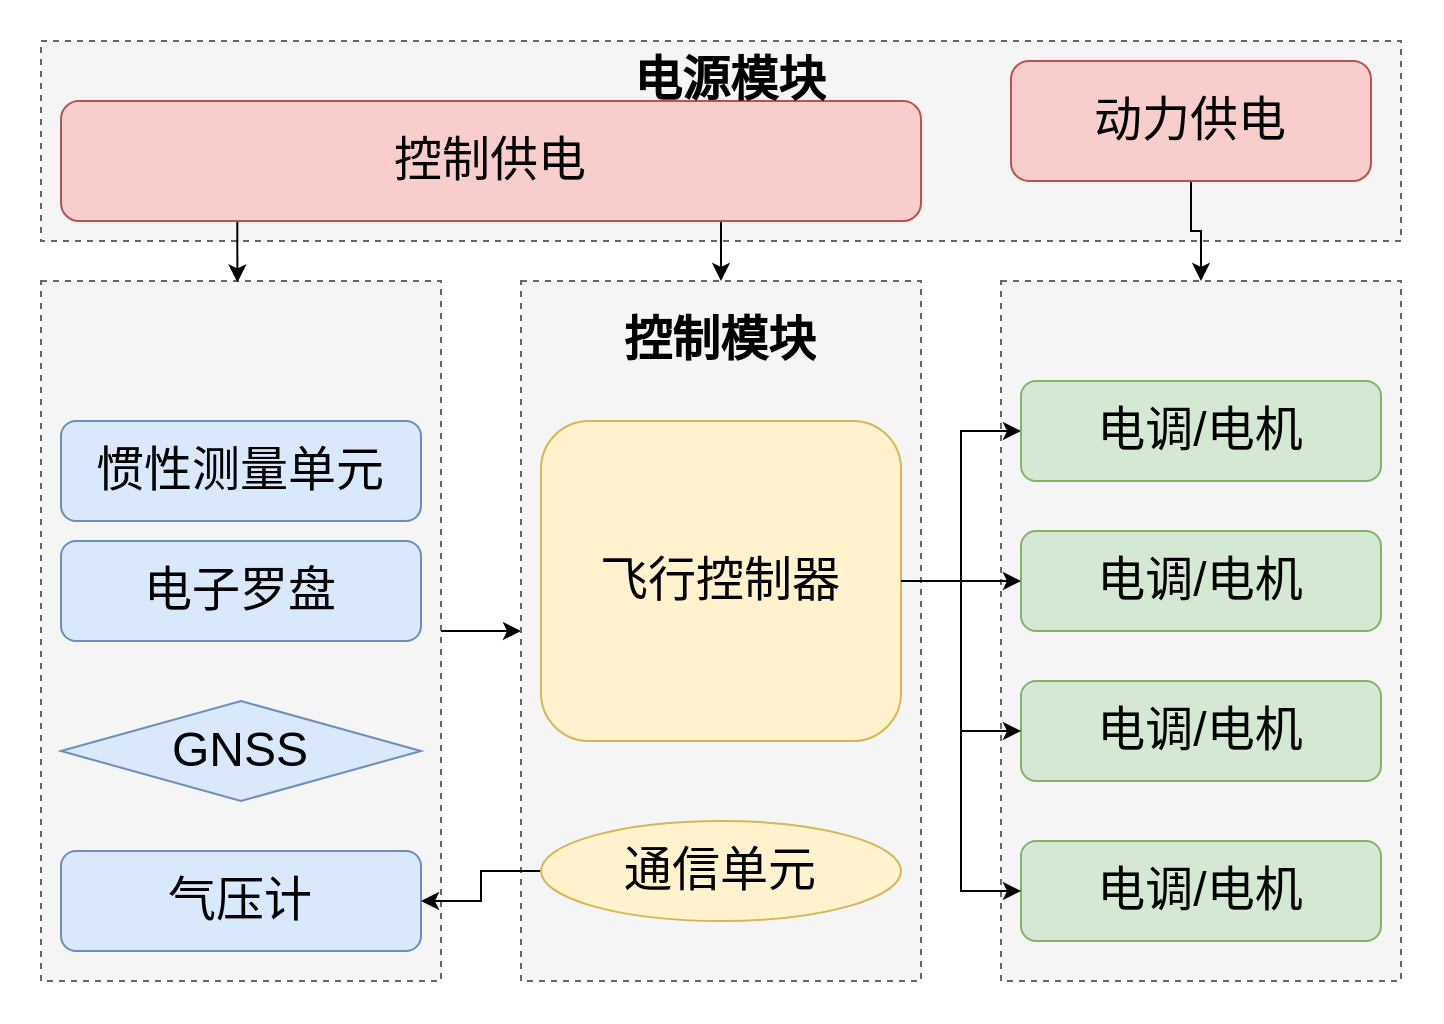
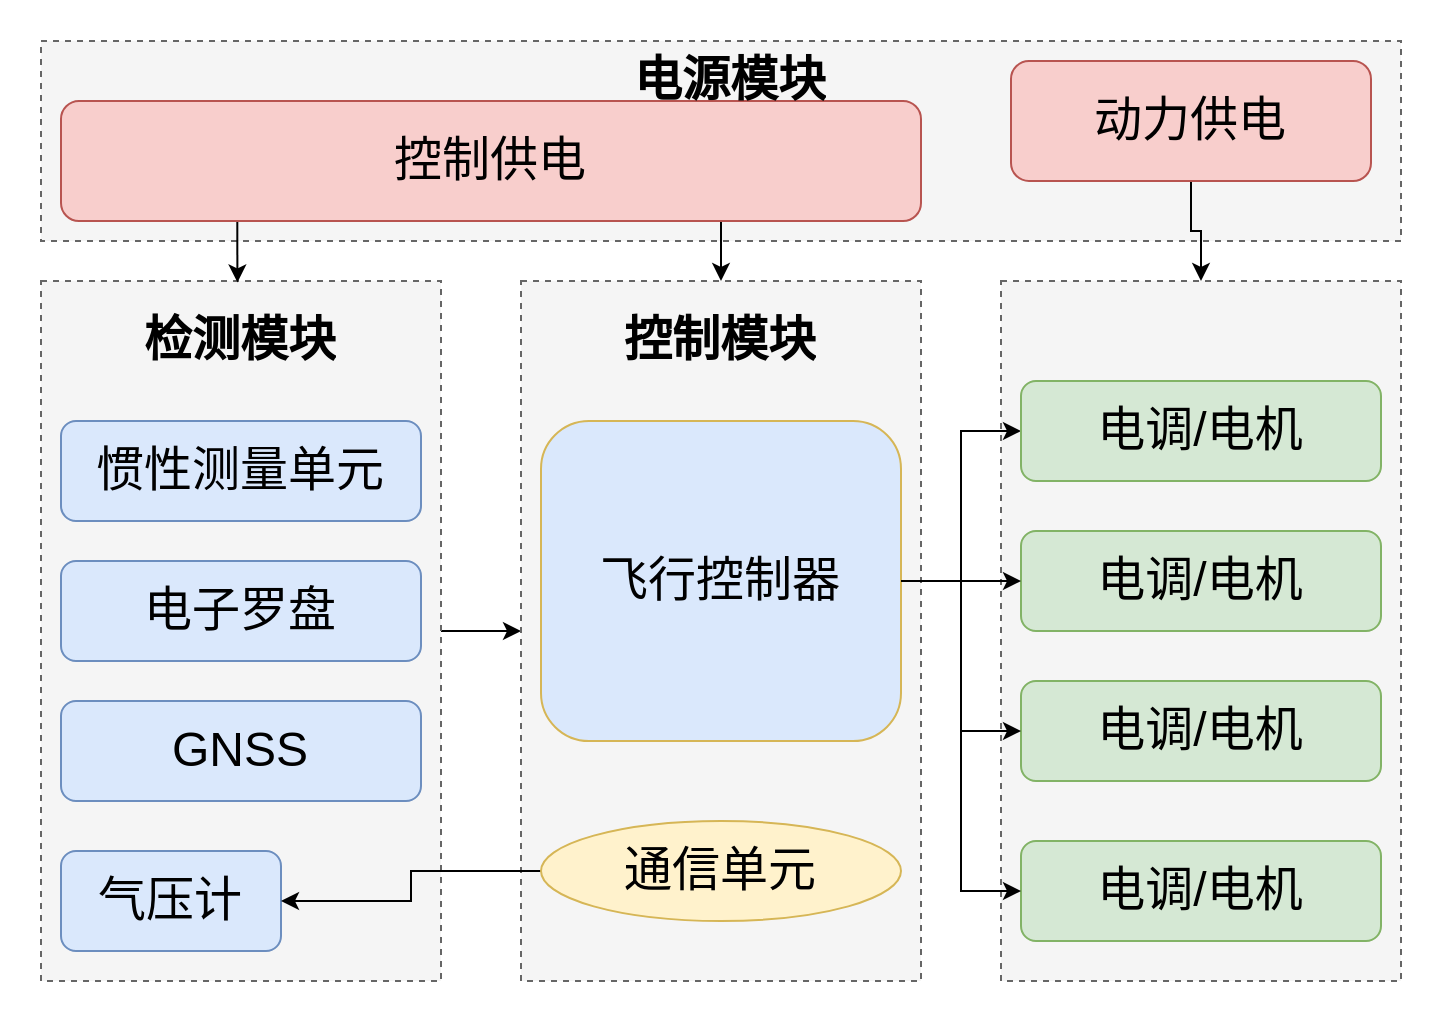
+ <mxCell id="13" value="&lt;h1 align=&quot;center&quot;&gt;检测模块&lt;/h1&gt;" style="text;html=1;strokeColor=none;fillColor=none;spacing=5;spacingTop=-20;whiteSpace=wrap;overflow=hidden;rounded=0;shadow=0;glass=0;sketch=0;align=center;" vertex="1" parent="1"><mxGeometry x="25" y="150" width="190" height="50" as="geometry" /></mxCell>
- <mxCell id="19" value="&lt;font style=&quot;font-size: 24px&quot;&gt;飞行控制器&lt;/font&gt;" style="rounded=1;whiteSpace=wrap;html=1;fillColor=#fff2cc;strokeColor=#d6b656;glass=0;sketch=0;shadow=0;" vertex="1" parent="1"><mxGeometry x="270" y="210" width="180" height="160" as="geometry" /></mxCell>
+ <mxCell id="19" value="&lt;font style=&quot;font-size: 24px&quot;&gt;飞行控制器&lt;/font&gt;" style="rounded=1;whiteSpace=wrap;html=1;fillColor=#dae8fc;strokeColor=#d6b656;glass=0;sketch=0;shadow=0;" vertex="1" parent="1"><mxGeometry x="270" y="210" width="180" height="160" as="geometry" /></mxCell>
- <mxCell id="12" value="&lt;font style=&quot;font-size: 24px&quot;&gt;电子罗盘&lt;/font&gt;" style="rounded=1;whiteSpace=wrap;html=1;fillColor=#dae8fc;strokeColor=#6c8ebf;glass=0;sketch=0;shadow=0;" vertex="1" parent="1"><mxGeometry x="30" y="270" width="180" height="50" as="geometry" /></mxCell>
+ <mxCell id="12" value="&lt;font style=&quot;font-size: 24px&quot;&gt;电子罗盘&lt;/font&gt;" style="rounded=1;whiteSpace=wrap;html=1;fillColor=#dae8fc;strokeColor=#6c8ebf;glass=0;sketch=0;shadow=0;" vertex="1" parent="1"><mxGeometry x="30" y="280" width="180" height="50" as="geometry" /></mxCell>
- <mxCell id="26" value="&lt;font style=&quot;font-size: 24px&quot;&gt;GNSS&lt;/font&gt;" style="rhombus;whiteSpace=wrap;html=1;fillColor=#dae8fc;strokeColor=#6c8ebf;glass=0;sketch=0;shadow=0;" vertex="1" parent="1"><mxGeometry x="30" y="350" width="180" height="50" as="geometry" /></mxCell>
+ <mxCell id="26" value="&lt;font style=&quot;font-size: 24px&quot;&gt;GNSS&lt;/font&gt;" style="rounded=1;whiteSpace=wrap;html=1;fillColor=#dae8fc;strokeColor=#6c8ebf;glass=0;sketch=0;shadow=0;" vertex="1" parent="1"><mxGeometry x="30" y="350" width="180" height="50" as="geometry" /></mxCell>
- <mxCell id="11" value="&lt;font style=&quot;font-size: 24px&quot;&gt;气压计&lt;/font&gt;" style="rounded=1;whiteSpace=wrap;html=1;fillColor=#dae8fc;strokeColor=#6c8ebf;glass=0;sketch=0;shadow=0;" vertex="1" parent="1"><mxGeometry x="30" y="425" width="180" height="50" as="geometry" /></mxCell>
+ <mxCell id="11" value="&lt;font style=&quot;font-size: 24px&quot;&gt;气压计&lt;/font&gt;" style="rounded=1;whiteSpace=wrap;html=1;fillColor=#dae8fc;strokeColor=#6c8ebf;glass=0;sketch=0;shadow=0;" vertex="1" parent="1"><mxGeometry x="30" y="425" width="110" height="50" as="geometry" /></mxCell>
